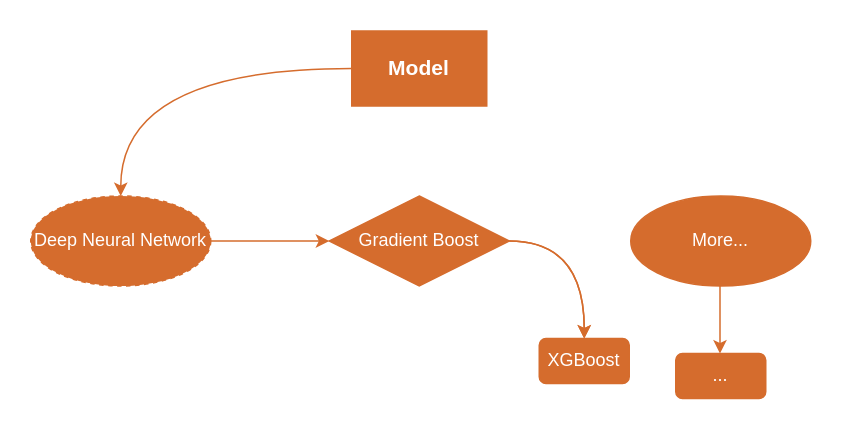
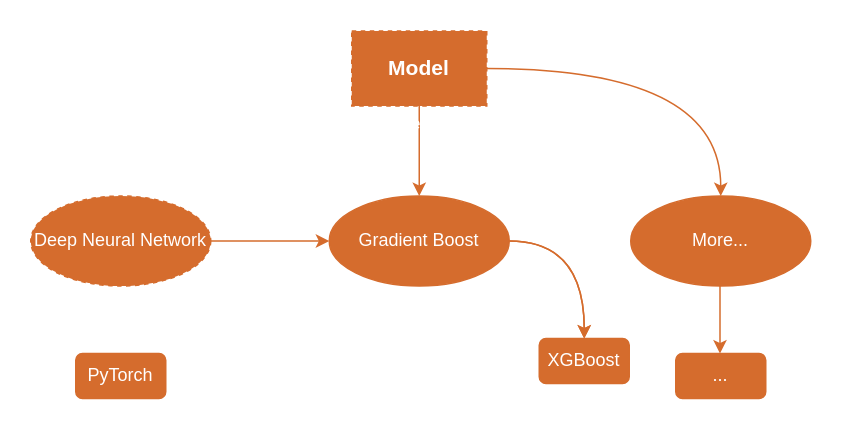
- <mxCell id="13" value="&lt;h3&gt;Model&lt;/h3&gt;" style="rounded=0;whiteSpace=wrap;html=1;fillColor=#D56C2D;fontColor=#FFFFFF;strokeColor=#D56C2D;" vertex="1" parent="1"><mxGeometry x="234" y="20" width="90" height="50" as="geometry" /></mxCell>
+ <mxCell id="13" value="&lt;h3&gt;Model&lt;/h3&gt;" style="rounded=0;whiteSpace=wrap;html=1;fillColor=#D56C2D;fontColor=#FFFFFF;strokeColor=#D56C2D;dashed=1;" vertex="1" parent="1"><mxGeometry x="234" y="20" width="90" height="50" as="geometry" /></mxCell>
- <mxCell id="2" value="" style="edgeStyle=orthogonalEdgeStyle;rounded=0;orthogonalLoop=1;jettySize=auto;html=1;fillColor=#De894E;strokeColor=#D56C2D;curved=1;exitX=0;exitY=0.5;exitDx=0;exitDy=0;fontColor=#FFFFFF;" parent="1" source="13" target="6" edge="1"><mxGeometry relative="1" as="geometry"><mxPoint x="234" y="45" as="sourcePoint" /></mxGeometry></mxCell>
+ <mxCell id="12" value="" style="edgeStyle=orthogonalEdgeStyle;rounded=0;orthogonalLoop=1;jettySize=auto;html=1;fillColor=#De894E;strokeColor=#D56C2D;curved=1;exitX=1;exitY=0.5;exitDx=0;exitDy=0;entryX=0.5;entryY=0;entryDx=0;entryDy=0;fontColor=#FFFFFF;" parent="1" source="13" target="14" edge="1"><mxGeometry relative="1" as="geometry"><mxPoint x="324" y="45" as="sourcePoint" /><mxPoint x="480" y="130" as="targetPoint" /></mxGeometry></mxCell>
+ <mxCell id="3" value="" style="edgeStyle=orthogonalEdgeStyle;rounded=0;orthogonalLoop=1;jettySize=auto;html=1;fillColor=#De894E;strokeColor=#D56C2D;curved=1;exitX=0.5;exitY=1;exitDx=0;exitDy=0;fontColor=#FFFFFF;" parent="1" source="13" target="9" edge="1"><mxGeometry relative="1" as="geometry"><mxPoint x="279" y="70" as="sourcePoint" /></mxGeometry></mxCell>
+ <mxCell id="4" value="Based on" style="edgeLabel;align=center;verticalAlign=middle;resizable=0;points=[];labelBorderColor=none;html=1;labelBackgroundColor=none;fillColor=#De894E;fontColor=#FFFFFF;" parent="3" vertex="1" connectable="0"><mxGeometry x="-0.678" y="1" relative="1" as="geometry"><mxPoint x="-3" y="1" as="offset" /></mxGeometry></mxCell>
- <mxCell id="9" value="Gradient Boost" style="rhombus;whiteSpace=wrap;html=1;fillColor=#D56C2D;fontColor=#FFFFFF;strokeColor=#D56C2D;" parent="1" vertex="1"><mxGeometry x="219" y="130" width="120" height="60" as="geometry" /></mxCell>
+ <mxCell id="9" value="Gradient Boost" style="ellipse;whiteSpace=wrap;html=1;rounded=0;fillColor=#D56C2D;fontColor=#FFFFFF;strokeColor=#D56C2D;" parent="1" vertex="1"><mxGeometry x="219" y="130" width="120" height="60" as="geometry" /></mxCell>
+ <mxCell id="10" value="PyTorch" style="text;html=1;strokeColor=#D56C2D;fillColor=#D56C2D;align=center;verticalAlign=middle;whiteSpace=wrap;rounded=1;fontColor=#FFFFFF;shadow=0;glass=0;" parent="1" vertex="1"><mxGeometry x="50" y="235" width="60" height="30" as="geometry" /></mxCell>
